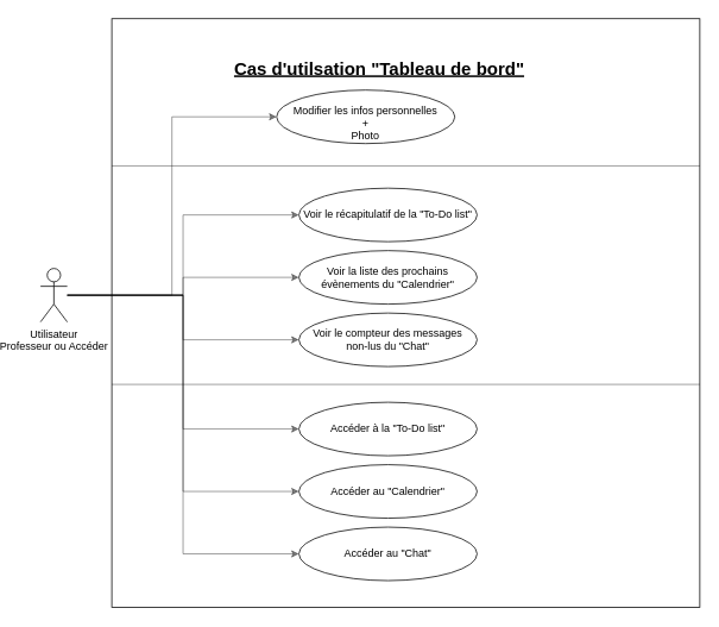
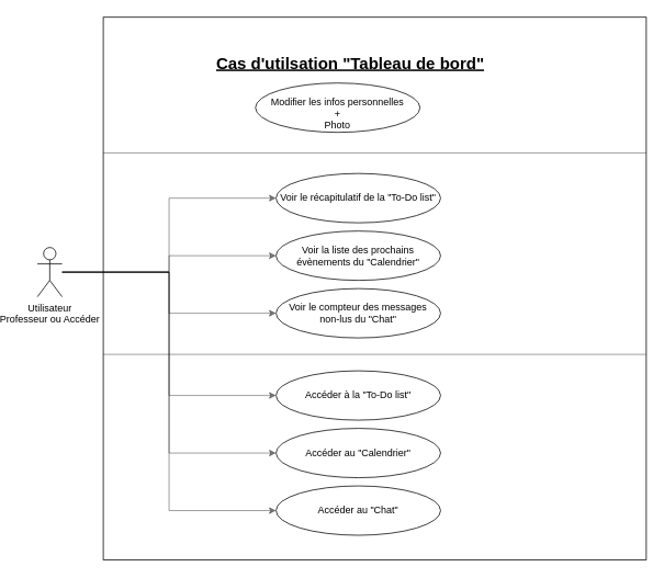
- <mxCell id="3" style="edgeStyle=orthogonalEdgeStyle;rounded=0;orthogonalLoop=1;jettySize=auto;html=1;entryX=0;entryY=0.5;entryDx=0;entryDy=0;opacity=50;" edge="1" parent="1" source="10" target="11"><mxGeometry relative="1" as="geometry" /></mxCell>
